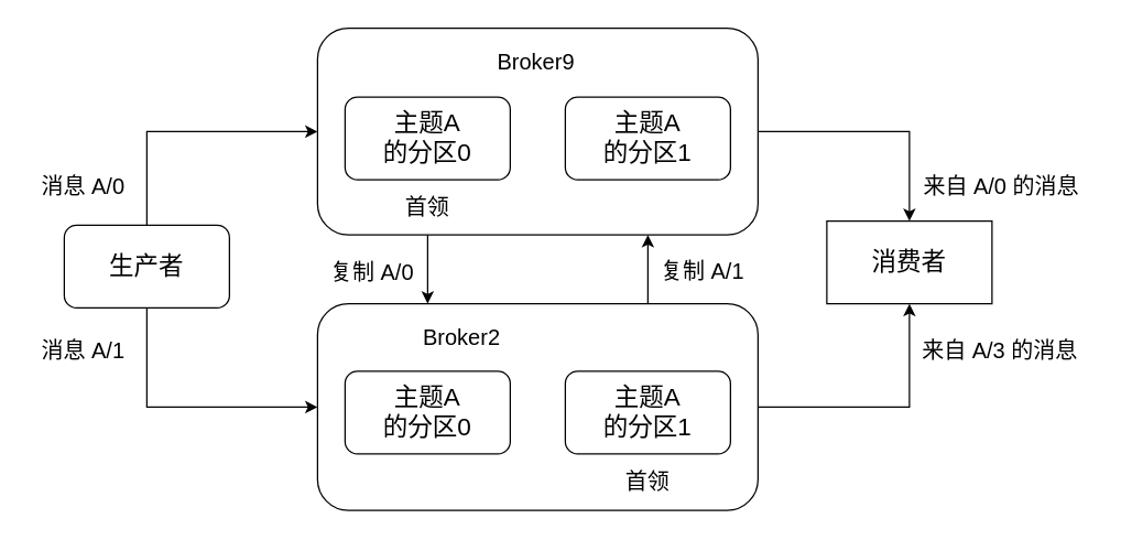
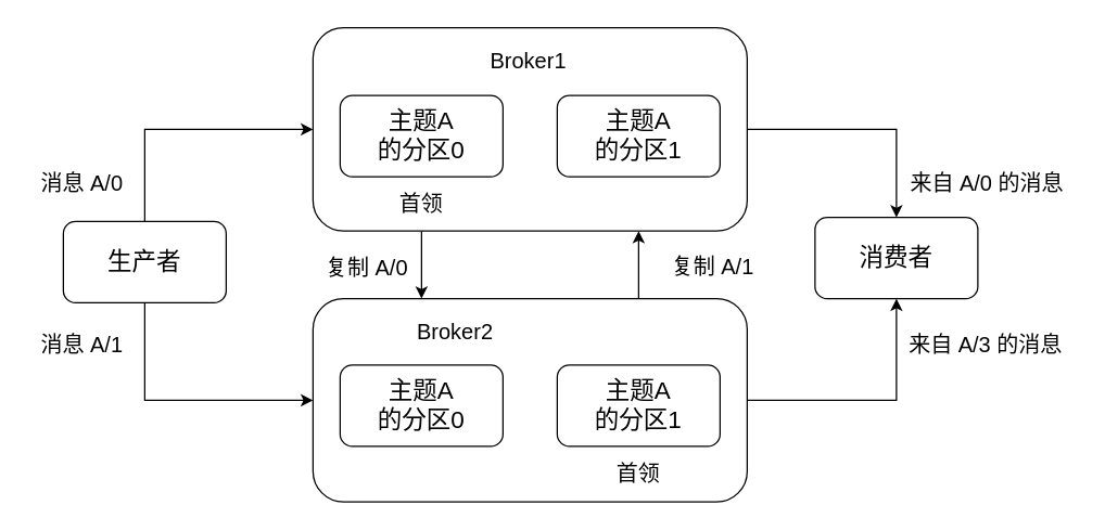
- <mxCell id="18" value="&lt;font style=&quot;font-size: 16px&quot;&gt;Broker9&lt;/font&gt;" style="text;html=1;strokeColor=none;fillColor=none;align=center;verticalAlign=middle;whiteSpace=wrap;rounded=0;" vertex="1" parent="1"><mxGeometry x="369" y="34" width="40" height="20" as="geometry" /></mxCell>
+ <mxCell id="18" value="&lt;font style=&quot;font-size: 16px&quot;&gt;Broker1&lt;/font&gt;" style="text;html=1;strokeColor=none;fillColor=none;align=center;verticalAlign=middle;whiteSpace=wrap;rounded=0;" vertex="1" parent="1"><mxGeometry x="369" y="34" width="40" height="20" as="geometry" /></mxCell>
- <mxCell id="15" value="&lt;font style=&quot;font-size: 18px&quot;&gt;消费者&lt;/font&gt;" style="whiteSpace=wrap;html=1;rounded=0;" vertex="1" parent="1"><mxGeometry x="600" y="160" width="120" height="60" as="geometry" /></mxCell>
+ <mxCell id="15" value="&lt;font style=&quot;font-size: 18px&quot;&gt;消费者&lt;/font&gt;" style="rounded=1;whiteSpace=wrap;html=1;" vertex="1" parent="1"><mxGeometry x="600" y="160" width="120" height="60" as="geometry" /></mxCell>
- <mxCell id="21" value="&lt;font style=&quot;font-size: 16px&quot;&gt;复制 A/1&lt;/font&gt;" style="text;html=1;strokeColor=none;fillColor=none;align=center;verticalAlign=middle;whiteSpace=wrap;rounded=0;" vertex="1" parent="1"><mxGeometry x="470" y="181" width="80" height="30" as="geometry" /></mxCell>
+ <mxCell id="21" value="&lt;font style=&quot;font-size: 16px&quot;&gt;复制 A/1&lt;/font&gt;" style="text;html=1;strokeColor=none;fillColor=none;align=center;verticalAlign=middle;whiteSpace=wrap;rounded=0;" vertex="1" parent="1"><mxGeometry x="485" y="181" width="80" height="30" as="geometry" /></mxCell>
